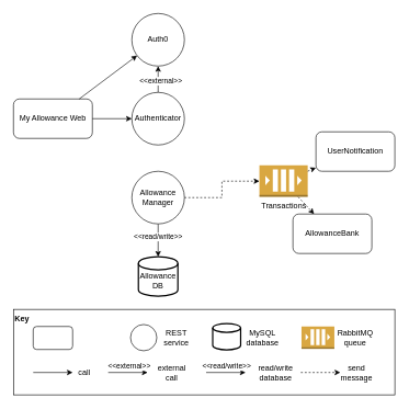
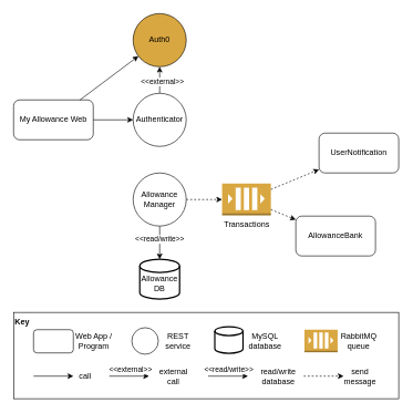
- <mxCell id="13" value="Auth0" style="ellipse;whiteSpace=wrap;html=1;aspect=fixed;" parent="1" vertex="1"><mxGeometry x="200" y="20" width="80" height="80" as="geometry" /></mxCell>
+ <mxCell id="13" value="Auth0" style="ellipse;whiteSpace=wrap;html=1;aspect=fixed;fillColor=#d9a741;" parent="1" vertex="1"><mxGeometry x="200" y="20" width="80" height="80" as="geometry" /></mxCell>
- <mxCell id="10" value="Transactions" style="outlineConnect=0;dashed=0;verticalLabelPosition=bottom;verticalAlign=top;align=center;html=1;shape=mxgraph.aws3.queue;fillColor=#D9A741;gradientColor=none;" parent="1" vertex="1"><mxGeometry x="394" y="251" width="73.5" height="48" as="geometry" /></mxCell>
+ <mxCell id="10" value="Transactions" style="outlineConnect=0;dashed=0;verticalLabelPosition=bottom;verticalAlign=top;align=center;html=1;shape=mxgraph.aws3.queue;fillColor=#D9A741;gradientColor=none;" parent="1" vertex="1"><mxGeometry x="334" y="276" width="73.5" height="48" as="geometry" /></mxCell>
+ <mxCell id="21" value="Web App / Program" style="text;html=1;strokeColor=none;fillColor=none;align=center;verticalAlign=middle;whiteSpace=wrap;rounded=0;" parent="1" vertex="1"><mxGeometry x="111" y="497.5" width="60" height="30" as="geometry" /></mxCell>
